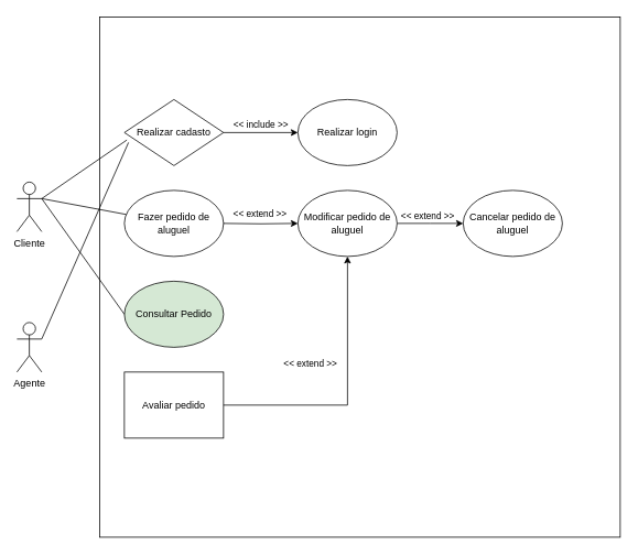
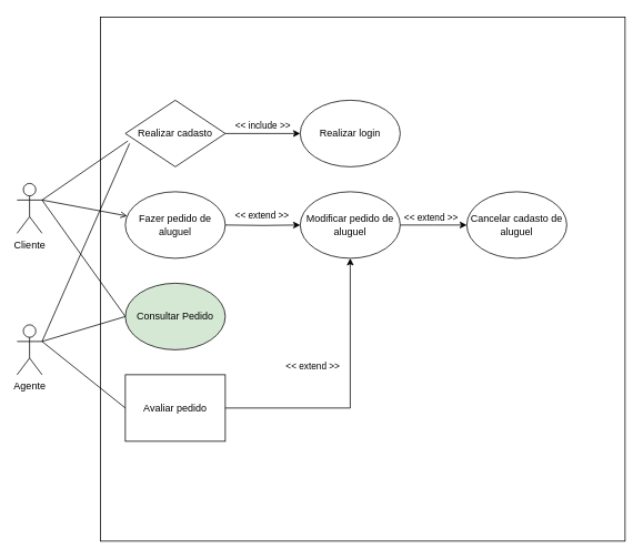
- <mxCell id="19" value="" style="endArrow=none;html=1;rounded=0;exitX=1;exitY=0.333;exitDx=0;exitDy=0;exitPerimeter=0;" edge="1" parent="1" source="2" target="9"><mxGeometry width="50" height="50" relative="1" as="geometry"><mxPoint x="10" y="250" as="sourcePoint" /><mxPoint x="163" y="169" as="targetPoint" /><Array as="points" /></mxGeometry></mxCell>
+ <mxCell id="19" value="" style="endArrow=open;html=1;rounded=0;exitX=1;exitY=0.333;exitDx=0;exitDy=0;exitPerimeter=0;" edge="1" parent="1" source="2" target="9"><mxGeometry width="50" height="50" relative="1" as="geometry"><mxPoint x="10" y="250" as="sourcePoint" /><mxPoint x="163" y="169" as="targetPoint" /><Array as="points" /></mxGeometry></mxCell>
- <mxCell id="13" value="Cancelar pedido de aluguel" style="ellipse;whiteSpace=wrap;html=1;" vertex="1" parent="1"><mxGeometry x="560" y="230" width="120" height="80" as="geometry" /></mxCell>
+ <mxCell id="13" value="Cancelar cadasto de aluguel" style="ellipse;whiteSpace=wrap;html=1;" vertex="1" parent="1"><mxGeometry x="560" y="230" width="120" height="80" as="geometry" /></mxCell>
+ <mxCell id="23" value="" style="endArrow=none;html=1;rounded=0;exitX=1;exitY=0.333;exitDx=0;exitDy=0;exitPerimeter=0;entryX=0;entryY=0.5;entryDx=0;entryDy=0;" edge="1" parent="1" source="4" target="14"><mxGeometry width="50" height="50" relative="1" as="geometry"><mxPoint x="10" y="420" as="sourcePoint" /><mxPoint x="160" y="460" as="targetPoint" /><Array as="points" /></mxGeometry></mxCell>
+ <mxCell id="22" value="" style="endArrow=none;html=1;rounded=0;exitX=1;exitY=0.333;exitDx=0;exitDy=0;exitPerimeter=0;entryX=0;entryY=0.5;entryDx=0;entryDy=0;" edge="1" parent="1" source="4" target="17"><mxGeometry width="50" height="50" relative="1" as="geometry"><mxPoint x="10" y="430" as="sourcePoint" /><mxPoint x="165" y="172" as="targetPoint" /><Array as="points" /></mxGeometry></mxCell>
